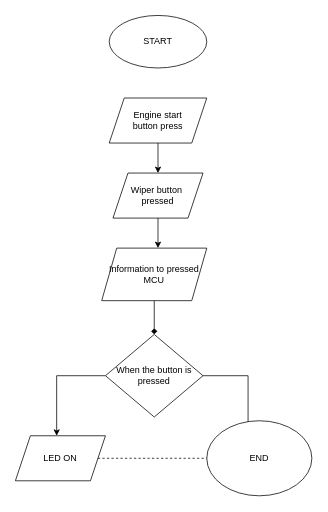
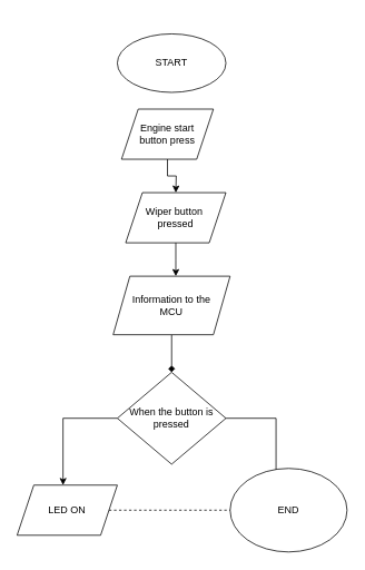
- <mxCell id="2" value="START" style="ellipse;whiteSpace=wrap;html=1;" vertex="1" parent="1"><mxGeometry x="145" y="20" width="130" height="70" as="geometry" /></mxCell>
+ <mxCell id="2" value="START" style="ellipse;whiteSpace=wrap;html=1;" vertex="1" parent="1"><mxGeometry x="140" y="40" width="130" height="70" as="geometry" /></mxCell>
- <mxCell id="4" value="Engine start&lt;br&gt;button press" style="shape=parallelogram;perimeter=parallelogramPerimeter;whiteSpace=wrap;html=1;fixedSize=1;" vertex="1" parent="1"><mxGeometry x="145" y="130" width="130" height="60" as="geometry" /></mxCell>
+ <mxCell id="4" value="Engine start&lt;br&gt;button press" style="shape=parallelogram;perimeter=parallelogramPerimeter;whiteSpace=wrap;html=1;fixedSize=1;" vertex="1" parent="1"><mxGeometry x="145" y="130" width="110" height="60" as="geometry" /></mxCell>
- <mxCell id="8" value="Information to pressed&lt;br&gt;MCU" style="shape=parallelogram;perimeter=parallelogramPerimeter;whiteSpace=wrap;html=1;fixedSize=1;" vertex="1" parent="1"><mxGeometry x="135" y="330" width="140" height="70" as="geometry" /></mxCell>
+ <mxCell id="8" value="Information to the&lt;br&gt;MCU" style="shape=parallelogram;perimeter=parallelogramPerimeter;whiteSpace=wrap;html=1;fixedSize=1;" vertex="1" parent="1"><mxGeometry x="135" y="330" width="140" height="70" as="geometry" /></mxCell>
